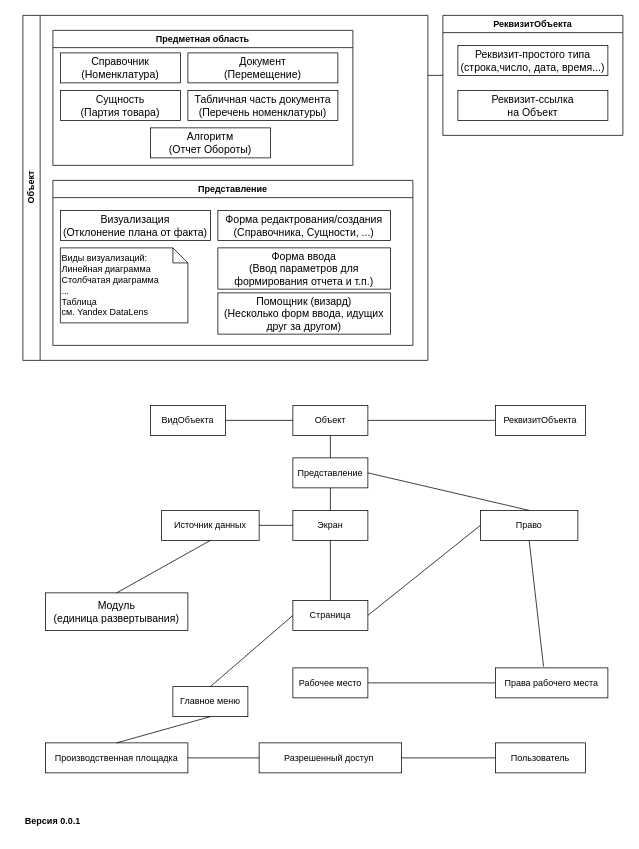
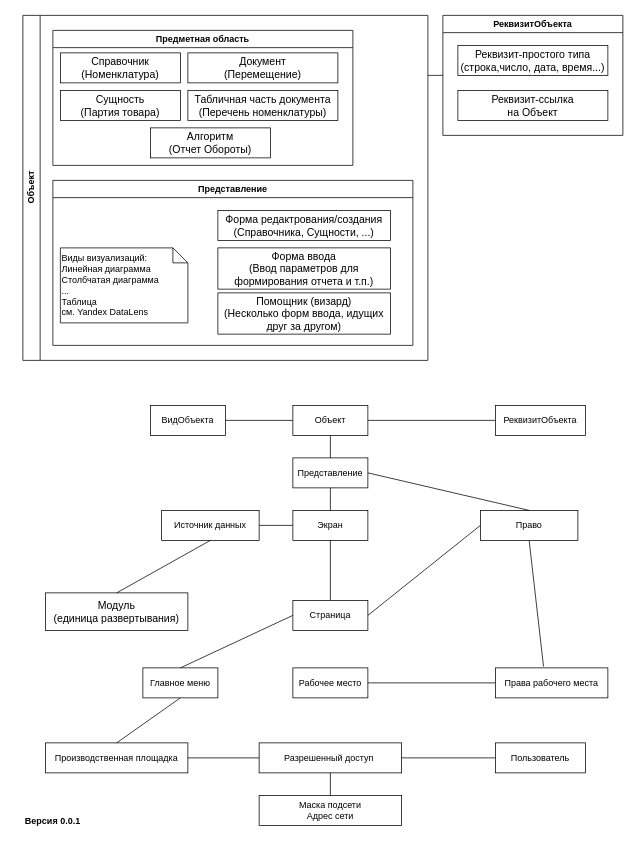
- <mxCell id="10" value="&lt;span style=&quot;font-size: 14px;&quot;&gt;Визуализация&lt;br&gt;(Отклонение плана от факта)&lt;/span&gt;" style="whiteSpace=wrap;html=1;align=center;" parent="9" vertex="1"><mxGeometry x="10" y="40" width="200" height="40" as="geometry" /></mxCell>
- <mxCell id="35" value="Главное меню" style="whiteSpace=wrap;html=1;align=center;" parent="1" vertex="1"><mxGeometry x="230" y="915" width="100" height="40" as="geometry" /></mxCell>
+ <mxCell id="35" value="Главное меню" style="whiteSpace=wrap;html=1;align=center;" parent="1" vertex="1"><mxGeometry x="190" y="890" width="100" height="40" as="geometry" /></mxCell>
+ <mxCell id="48" value="" style="endArrow=none;html=1;rounded=0;entryX=0.5;entryY=0;entryDx=0;entryDy=0;" parent="1" source="44" target="46" edge="1"><mxGeometry relative="1" as="geometry"><mxPoint x="440" y="1160" as="sourcePoint" /><mxPoint x="600" y="1160" as="targetPoint" /></mxGeometry></mxCell>
+ <mxCell id="46" value="Маска подсети&lt;br&gt;Адрес сети" style="whiteSpace=wrap;html=1;align=center;" parent="1" vertex="1"><mxGeometry x="345" y="1060" width="190" height="40" as="geometry" /></mxCell>
